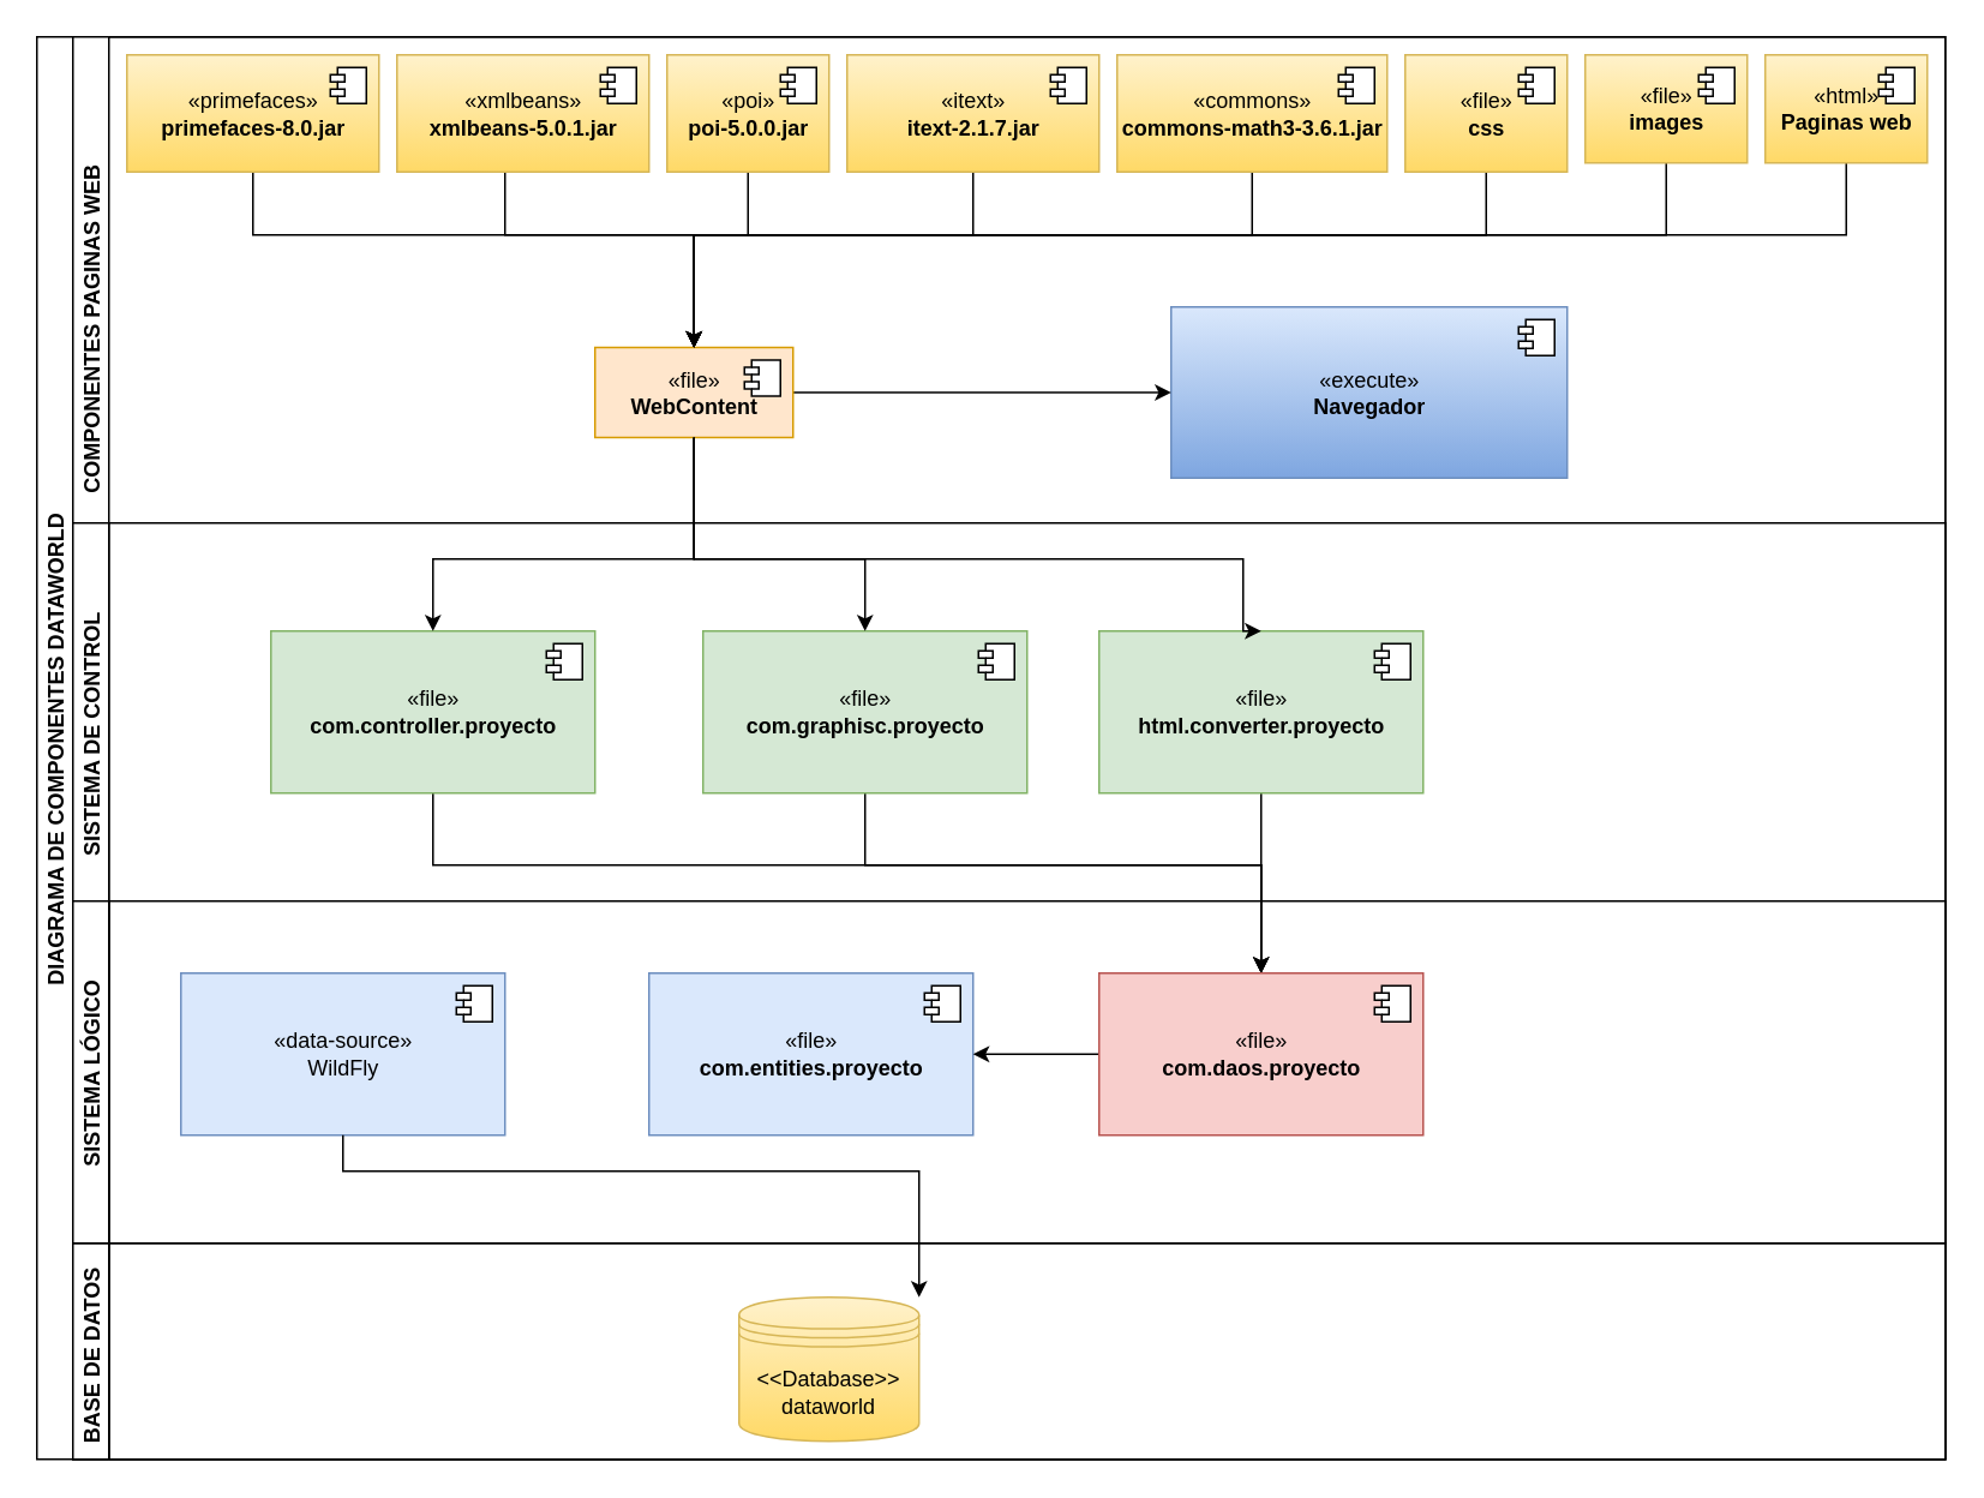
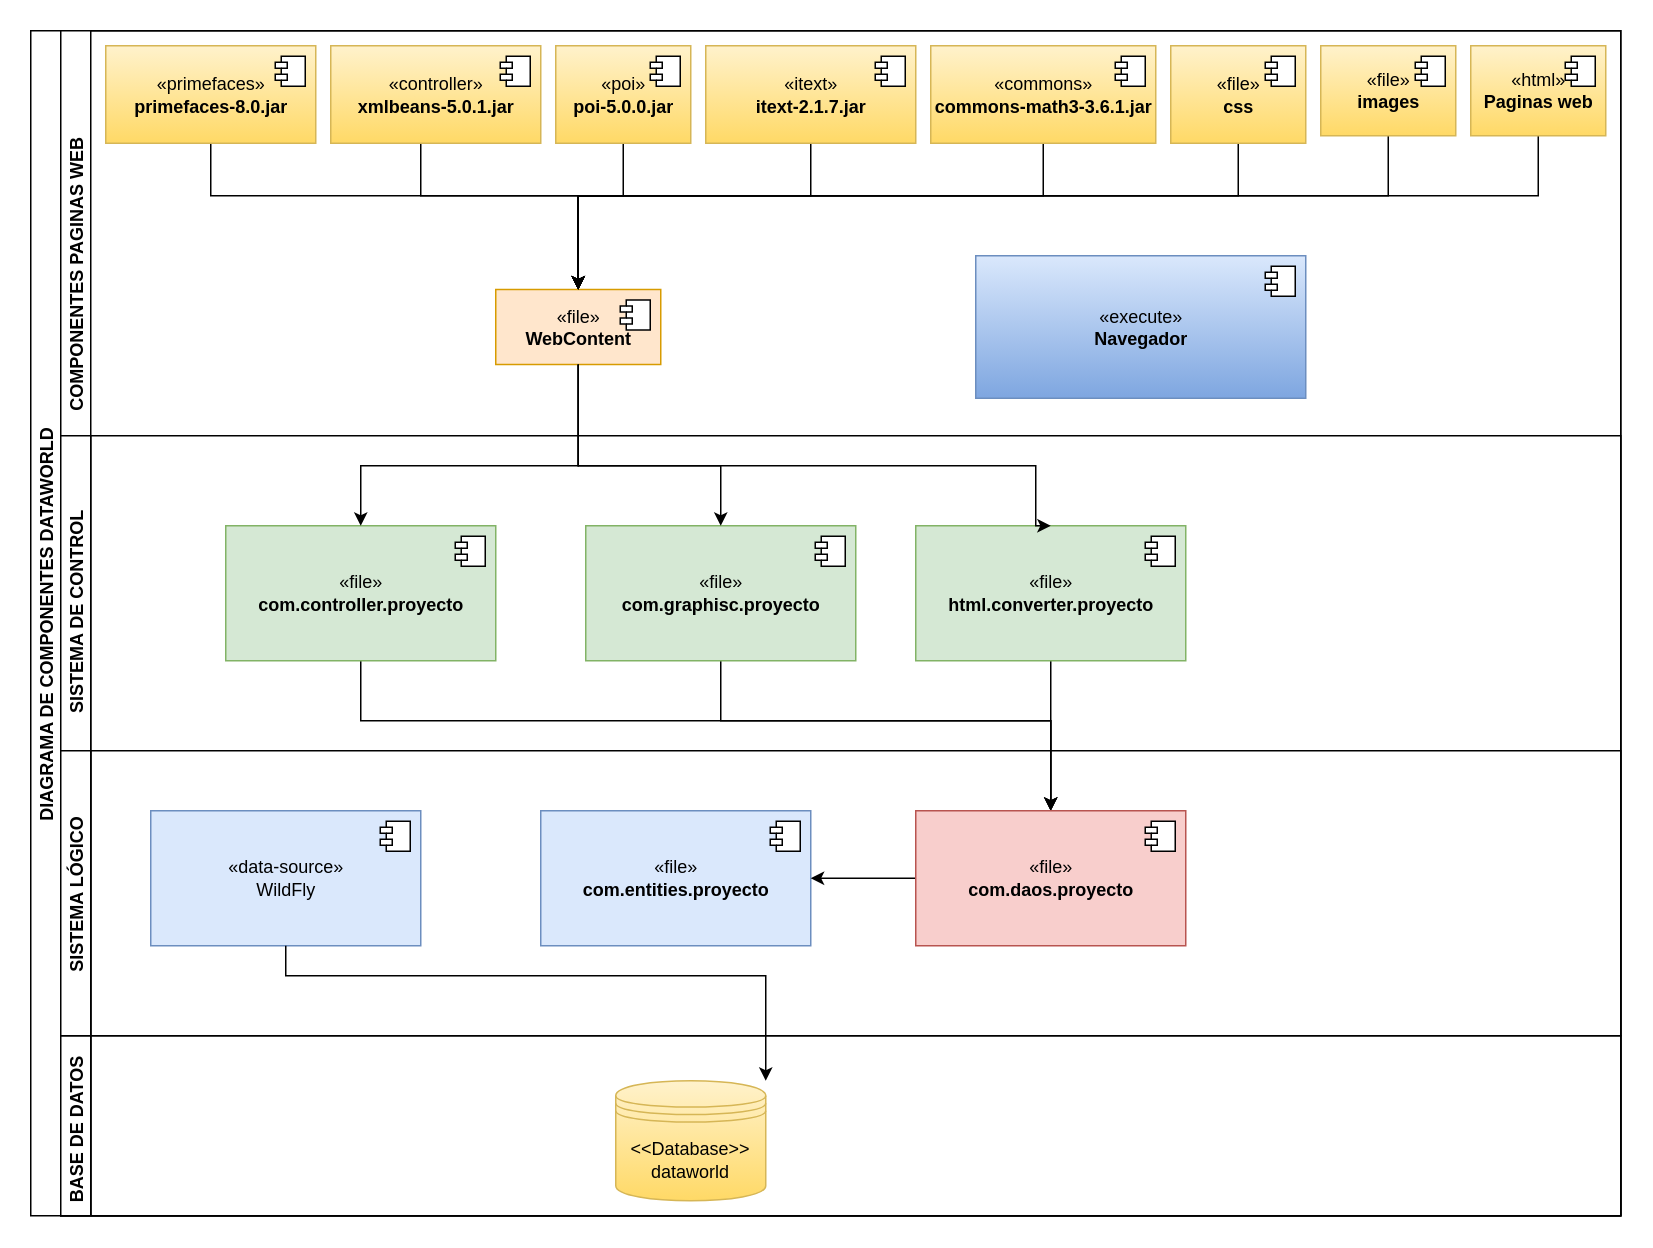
- <mxCell id="40" value="«xmlbeans»&lt;br&gt;&lt;b&gt;xmlbeans-5.0.1.jar&lt;/b&gt;" style="html=1;dropTarget=0;gradientColor=#ffd966;fillColor=#fff2cc;strokeColor=#d6b656;" vertex="1" parent="3"><mxGeometry x="180" y="10" width="140" height="65" as="geometry" /></mxCell>
+ <mxCell id="40" value="«controller»&lt;br&gt;&lt;b&gt;xmlbeans-5.0.1.jar&lt;/b&gt;" style="html=1;dropTarget=0;gradientColor=#ffd966;fillColor=#fff2cc;strokeColor=#d6b656;" vertex="1" parent="3"><mxGeometry x="180" y="10" width="140" height="65" as="geometry" /></mxCell>
- <mxCell id="6" style="edgeStyle=orthogonalEdgeStyle;rounded=0;orthogonalLoop=1;jettySize=auto;html=1;entryX=0;entryY=0.5;entryDx=0;entryDy=0;" edge="1" parent="3" source="7" target="4"><mxGeometry relative="1" as="geometry" /></mxCell>
